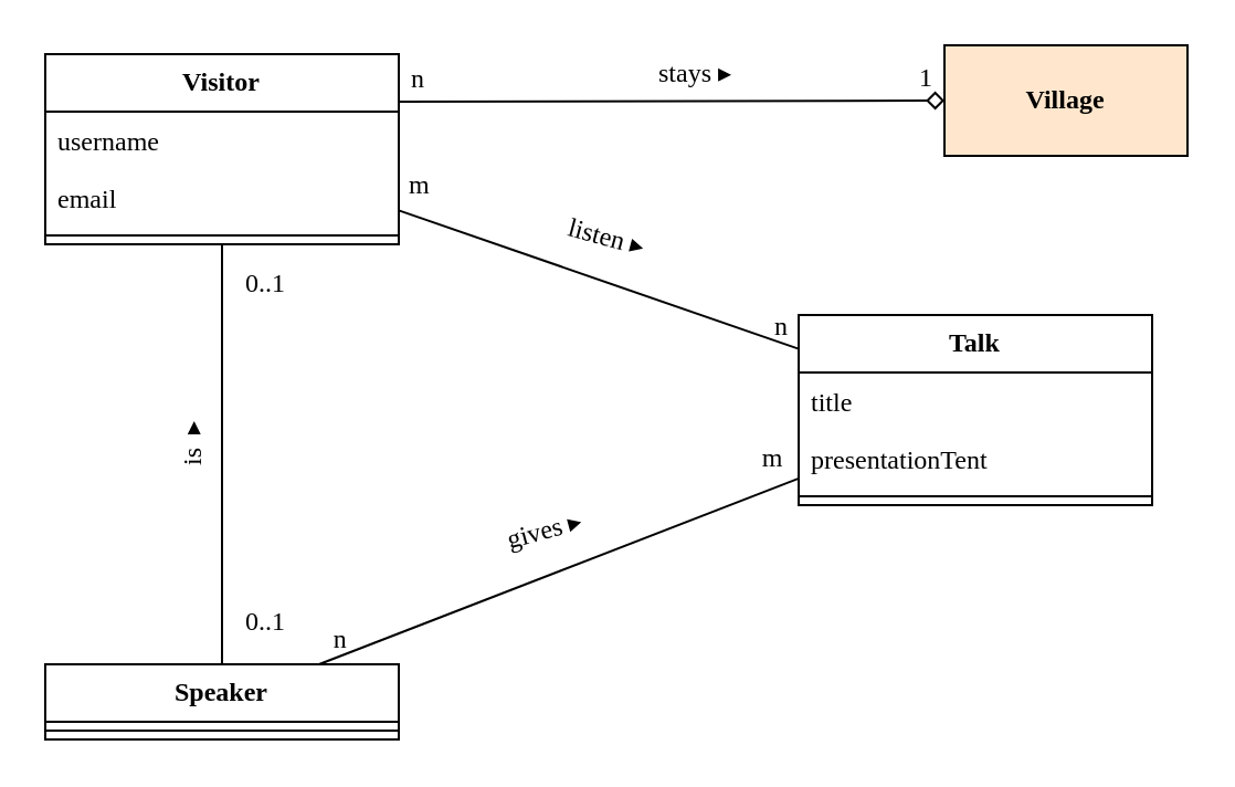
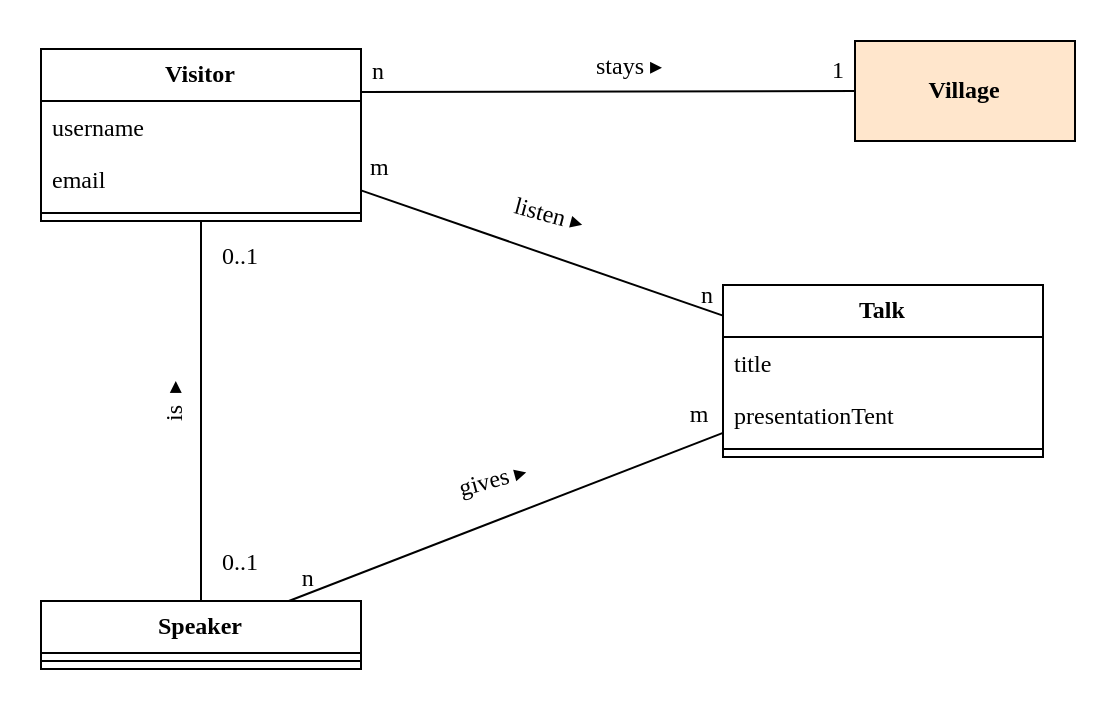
- <mxCell id="25" value="" style="endArrow=diamond;shadow=0;strokeWidth=1;rounded=0;endFill=0;elbow=vertical;exitX=1;exitY=0.25;exitDx=0;exitDy=0;entryX=0;entryY=0.5;entryDx=0;entryDy=0;" parent="1" source="4" target="8" edge="1"><mxGeometry x="0.5" y="41" relative="1" as="geometry"><mxPoint x="172" y="256" as="sourcePoint" /><mxPoint x="372" y="256" as="targetPoint" /><mxPoint x="-40" y="32" as="offset" /></mxGeometry></mxCell>
+ <mxCell id="25" value="" style="endArrow=none;shadow=0;strokeWidth=1;rounded=0;endFill=0;elbow=vertical;exitX=1;exitY=0.25;exitDx=0;exitDy=0;entryX=0;entryY=0.5;entryDx=0;entryDy=0;" parent="1" source="4" target="8" edge="1"><mxGeometry x="0.5" y="41" relative="1" as="geometry"><mxPoint x="172" y="256" as="sourcePoint" /><mxPoint x="372" y="256" as="targetPoint" /><mxPoint x="-40" y="32" as="offset" /></mxGeometry></mxCell>
